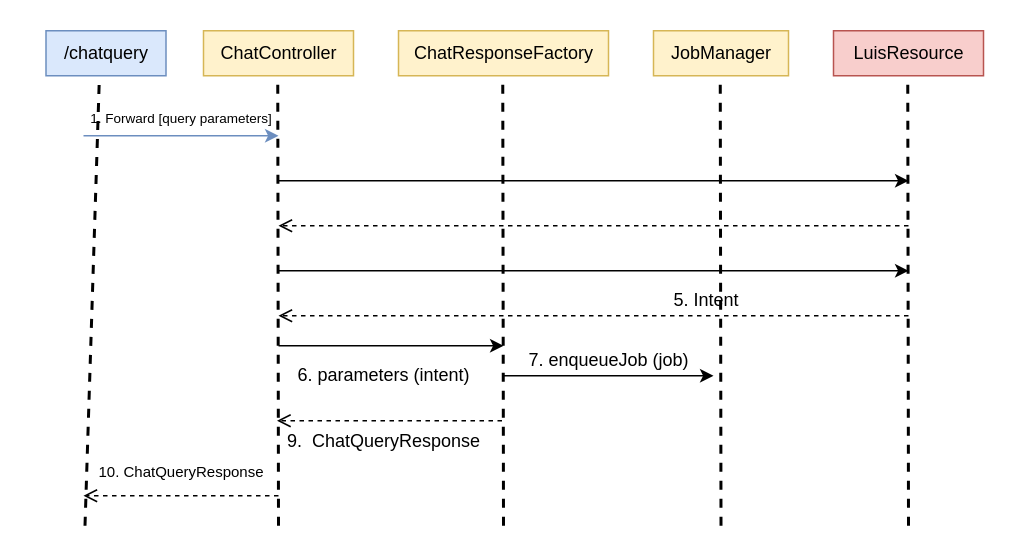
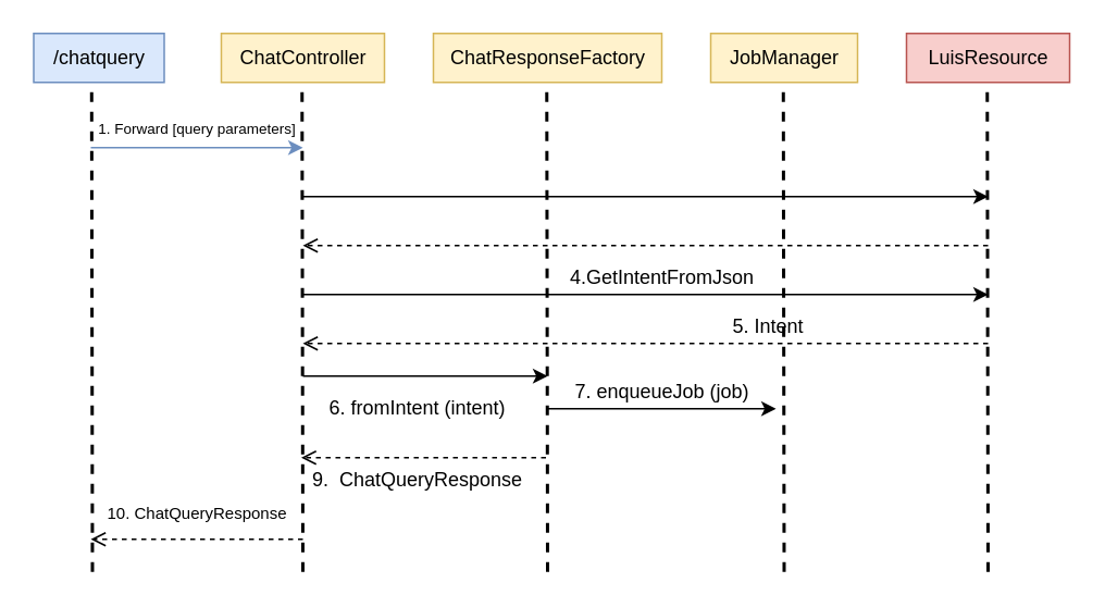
- <mxCell id="2" value="/chatquery" style="text;html=1;align=center;verticalAlign=middle;resizable=0;points=[];autosize=1;fillColor=#dae8fc;strokeColor=#6c8ebf;spacing=4;" vertex="1" parent="1"><mxGeometry x="30" y="20" width="80" height="30" as="geometry" /></mxCell>
+ <mxCell id="2" value="/chatquery" style="text;html=1;align=center;verticalAlign=middle;resizable=0;points=[];autosize=1;fillColor=#dae8fc;strokeColor=#6c8ebf;spacing=4;" vertex="1" parent="1"><mxGeometry x="20" y="20" width="80" height="30" as="geometry" /></mxCell>
+ <mxCell id="20" value="4.GetIntentFromJson" style="text;html=1;align=center;verticalAlign=middle;resizable=0;points=[];autosize=1;" vertex="1" parent="1"><mxGeometry x="340" y="160" width="130" height="20" as="geometry" /></mxCell>
- <mxCell id="22" value="6. parameters (intent)" style="text;html=1;align=center;verticalAlign=middle;resizable=0;points=[];autosize=1;" vertex="1" parent="1"><mxGeometry x="195" y="240" width="120" height="20" as="geometry" /></mxCell>
+ <mxCell id="22" value="6. fromIntent (intent)" style="text;html=1;align=center;verticalAlign=middle;resizable=0;points=[];autosize=1;" vertex="1" parent="1"><mxGeometry x="195" y="240" width="120" height="20" as="geometry" /></mxCell>
